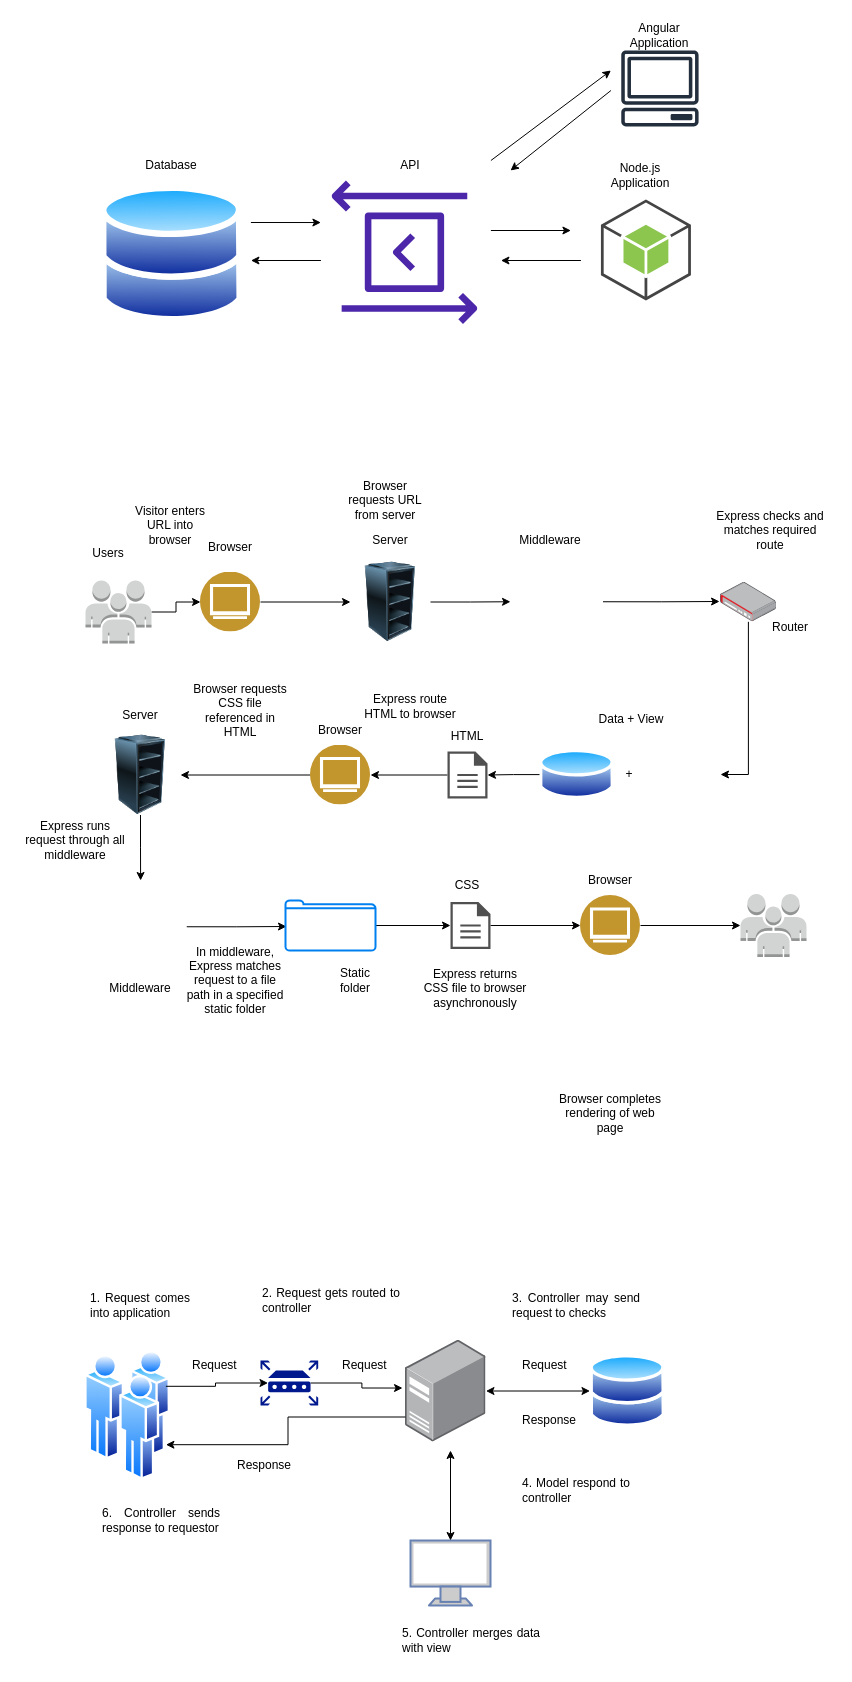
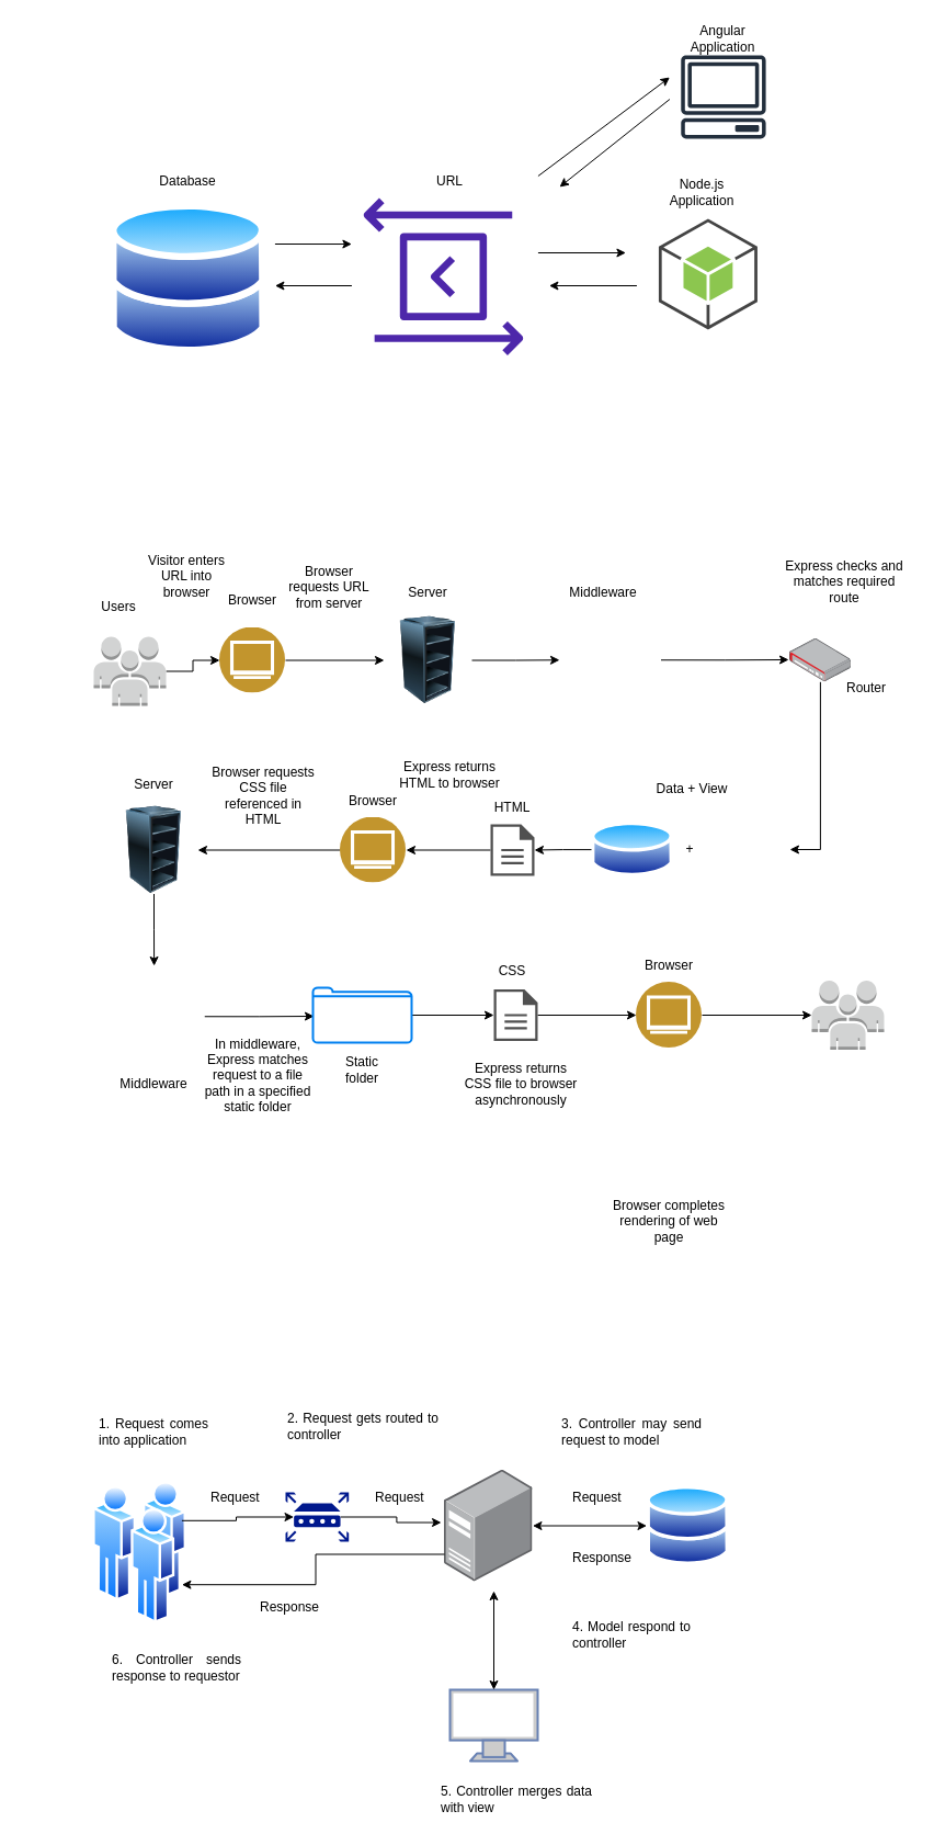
- <mxCell id="6" value="API" style="text;html=1;strokeColor=none;fillColor=none;align=center;verticalAlign=middle;whiteSpace=wrap;rounded=0;" vertex="1" parent="2"><mxGeometry x="280.43" y="130" width="60" height="30" as="geometry" /></mxCell>
+ <mxCell id="6" value="URL" style="text;html=1;strokeColor=none;fillColor=none;align=center;verticalAlign=middle;whiteSpace=wrap;rounded=0;" vertex="1" parent="2"><mxGeometry x="280.43" y="130" width="60" height="30" as="geometry" /></mxCell>
- <mxCell id="32" value="Browser requests URL from server" style="text;html=1;strokeColor=none;fillColor=none;align=center;verticalAlign=middle;whiteSpace=wrap;rounded=0;" vertex="1" parent="1"><mxGeometry x="345" y="485" width="80" height="30" as="geometry" /></mxCell>
+ <mxCell id="32" value="Browser requests URL from server" style="text;html=1;strokeColor=none;fillColor=none;align=center;verticalAlign=middle;whiteSpace=wrap;rounded=0;" vertex="1" parent="1"><mxGeometry x="260" y="520" width="80" height="30" as="geometry" /></mxCell>
- <mxCell id="47" value="Express route HTML to browser" style="text;html=1;strokeColor=none;fillColor=none;align=center;verticalAlign=middle;whiteSpace=wrap;rounded=0;" vertex="1" parent="1"><mxGeometry x="360" y="691" width="100" height="30" as="geometry" /></mxCell>
+ <mxCell id="47" value="Express returns HTML to browser" style="text;html=1;strokeColor=none;fillColor=none;align=center;verticalAlign=middle;whiteSpace=wrap;rounded=0;" vertex="1" parent="1"><mxGeometry x="360" y="691" width="100" height="30" as="geometry" /></mxCell>
- <mxCell id="51" value="Browser requests CSS file referenced in HTML" style="text;html=1;strokeColor=none;fillColor=none;align=center;verticalAlign=middle;whiteSpace=wrap;rounded=0;" vertex="1" parent="1"><mxGeometry x="190" y="685" width="100" height="50" as="geometry" /></mxCell>
+ <mxCell id="51" value="Browser requests CSS file referenced in HTML" style="text;html=1;strokeColor=none;fillColor=none;align=center;verticalAlign=middle;whiteSpace=wrap;rounded=0;" vertex="1" parent="1"><mxGeometry x="190" y="700" width="100" height="50" as="geometry" /></mxCell>
- <mxCell id="54" value="Express runs request through all middleware" style="text;html=1;strokeColor=none;fillColor=none;align=center;verticalAlign=middle;whiteSpace=wrap;rounded=0;" vertex="1" parent="1"><mxGeometry y="820" width="110" height="40" as="geometry" x="20" /></mxCell>
- <mxCell id="58" value="Static folder" style="text;html=1;strokeColor=none;fillColor=none;align=center;verticalAlign=middle;whiteSpace=wrap;rounded=0;" vertex="1" parent="1"><mxGeometry x="325" y="965" width="60" height="30" as="geometry" /></mxCell>
+ <mxCell id="58" value="Static folder" style="text;html=1;strokeColor=none;fillColor=none;align=center;verticalAlign=middle;whiteSpace=wrap;rounded=0;" vertex="1" parent="1"><mxGeometry x="300" y="960" width="60" height="30" as="geometry" /></mxCell>
- <mxCell id="86" value="&lt;div style=&quot;text-align: justify;&quot;&gt;&lt;span style=&quot;background-color: initial;&quot;&gt;3. Controller may send request to checks&lt;/span&gt;&lt;/div&gt;" style="text;html=1;strokeColor=none;fillColor=none;align=left;verticalAlign=middle;whiteSpace=wrap;rounded=0;" vertex="1" parent="70"><mxGeometry x="425.8" y="5" width="130" height="40" as="geometry" /></mxCell>
+ <mxCell id="86" value="&lt;div style=&quot;text-align: justify;&quot;&gt;&lt;span style=&quot;background-color: initial;&quot;&gt;3. Controller may send request to model&lt;/span&gt;&lt;/div&gt;" style="text;html=1;strokeColor=none;fillColor=none;align=left;verticalAlign=middle;whiteSpace=wrap;rounded=0;" vertex="1" parent="70"><mxGeometry x="425.8" y="5" width="130" height="40" as="geometry" /></mxCell>
